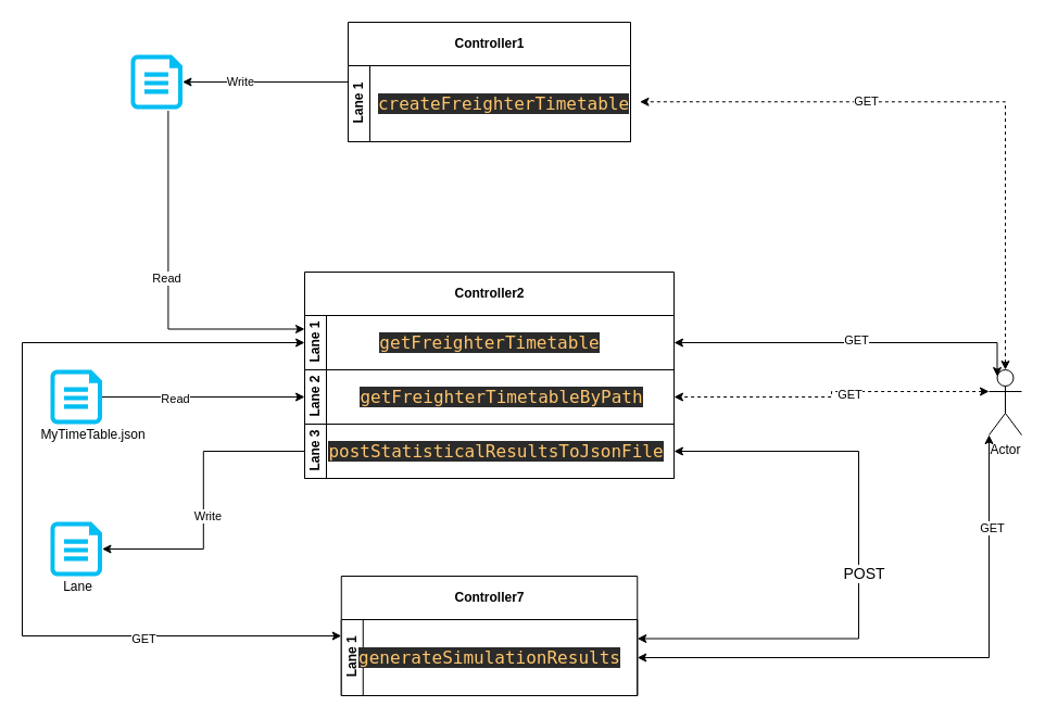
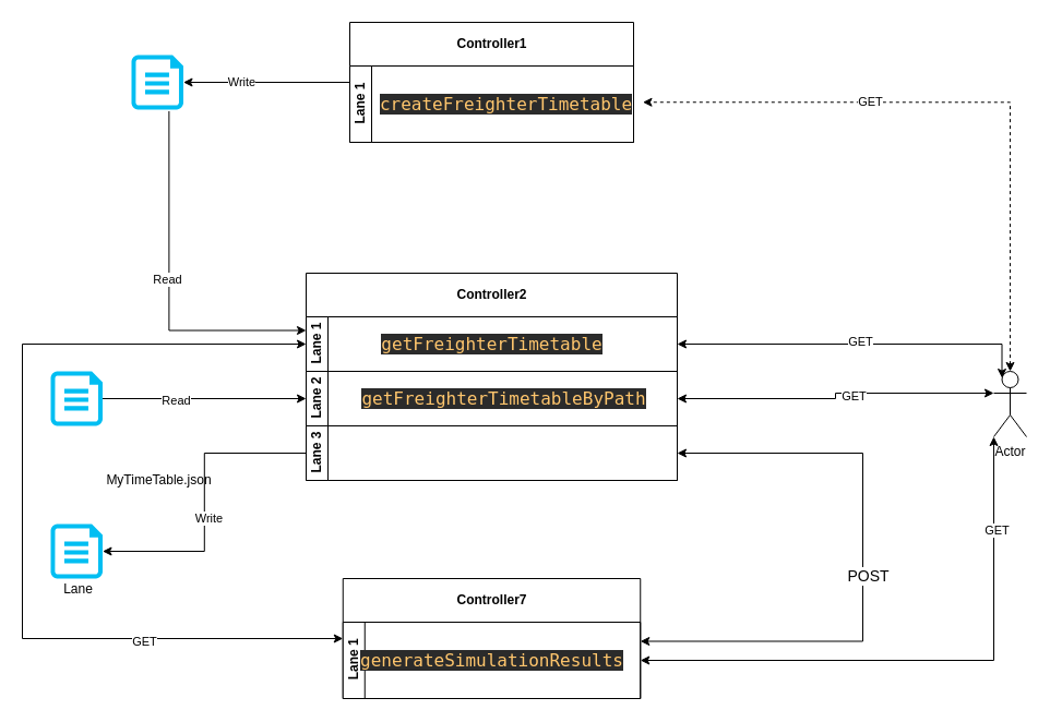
- <mxCell id="12" style="edgeStyle=orthogonalEdgeStyle;rounded=0;orthogonalLoop=1;jettySize=auto;html=1;exitX=0;exitY=0.333;exitDx=0;exitDy=0;exitPerimeter=0;entryX=1;entryY=0.5;entryDx=0;entryDy=0;startArrow=classic;startFill=1;dashed=1;" edge="1" parent="1" source="16" target="20"><mxGeometry relative="1" as="geometry"><Array as="points"><mxPoint x="765" y="360" /><mxPoint x="765" y="365" /></Array></mxGeometry></mxCell>
+ <mxCell id="12" style="edgeStyle=orthogonalEdgeStyle;rounded=0;orthogonalLoop=1;jettySize=auto;html=1;exitX=0;exitY=0.333;exitDx=0;exitDy=0;exitPerimeter=0;entryX=1;entryY=0.5;entryDx=0;entryDy=0;startArrow=classic;startFill=1;" edge="1" parent="1" source="16" target="20"><mxGeometry relative="1" as="geometry"><Array as="points"><mxPoint x="765" y="360" /><mxPoint x="765" y="365" /></Array></mxGeometry></mxCell>
- <mxCell id="40" value="MyTimeTable.json" style="text;html=1;align=center;verticalAlign=middle;resizable=0;points=[];autosize=1;" vertex="1" parent="1"><mxGeometry x="30" y="390" width="110" height="20" as="geometry" /></mxCell>
+ <mxCell id="40" value="MyTimeTable.json" style="text;html=1;align=center;verticalAlign=middle;resizable=0;points=[];autosize=1;" vertex="1" parent="1"><mxGeometry x="90" y="430" width="110" height="20" as="geometry" /></mxCell>
- <mxCell id="23" value="&lt;pre style=&quot;background-color: #2b2b2b ; color: #a9b7c6 ; font-family: &amp;#34;jetbrains mono&amp;#34; , monospace ; font-size: 12.0pt&quot;&gt;&lt;span style=&quot;color: #ffc66d&quot;&gt;postStatisticalResultsToJsonFile&lt;/span&gt;&lt;/pre&gt;" style="text;html=1;align=center;verticalAlign=middle;resizable=0;points=[];autosize=1;" vertex="1" parent="22"><mxGeometry x="16.25" width="320" height="50" as="geometry" /></mxCell>
